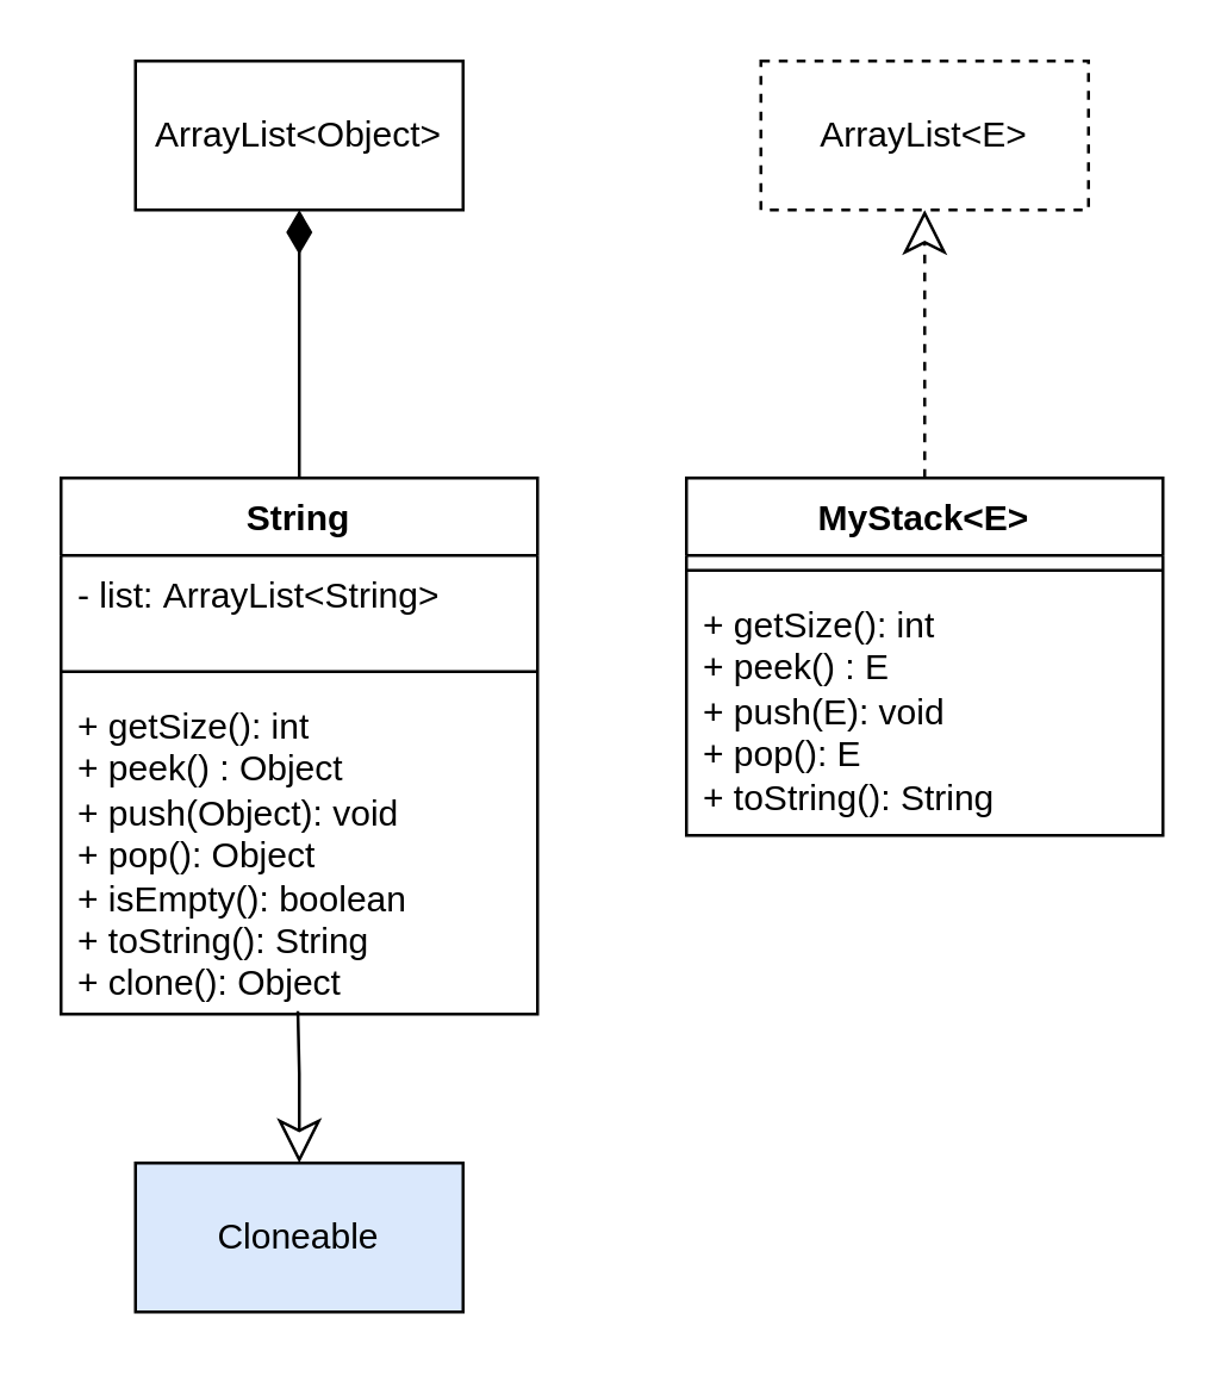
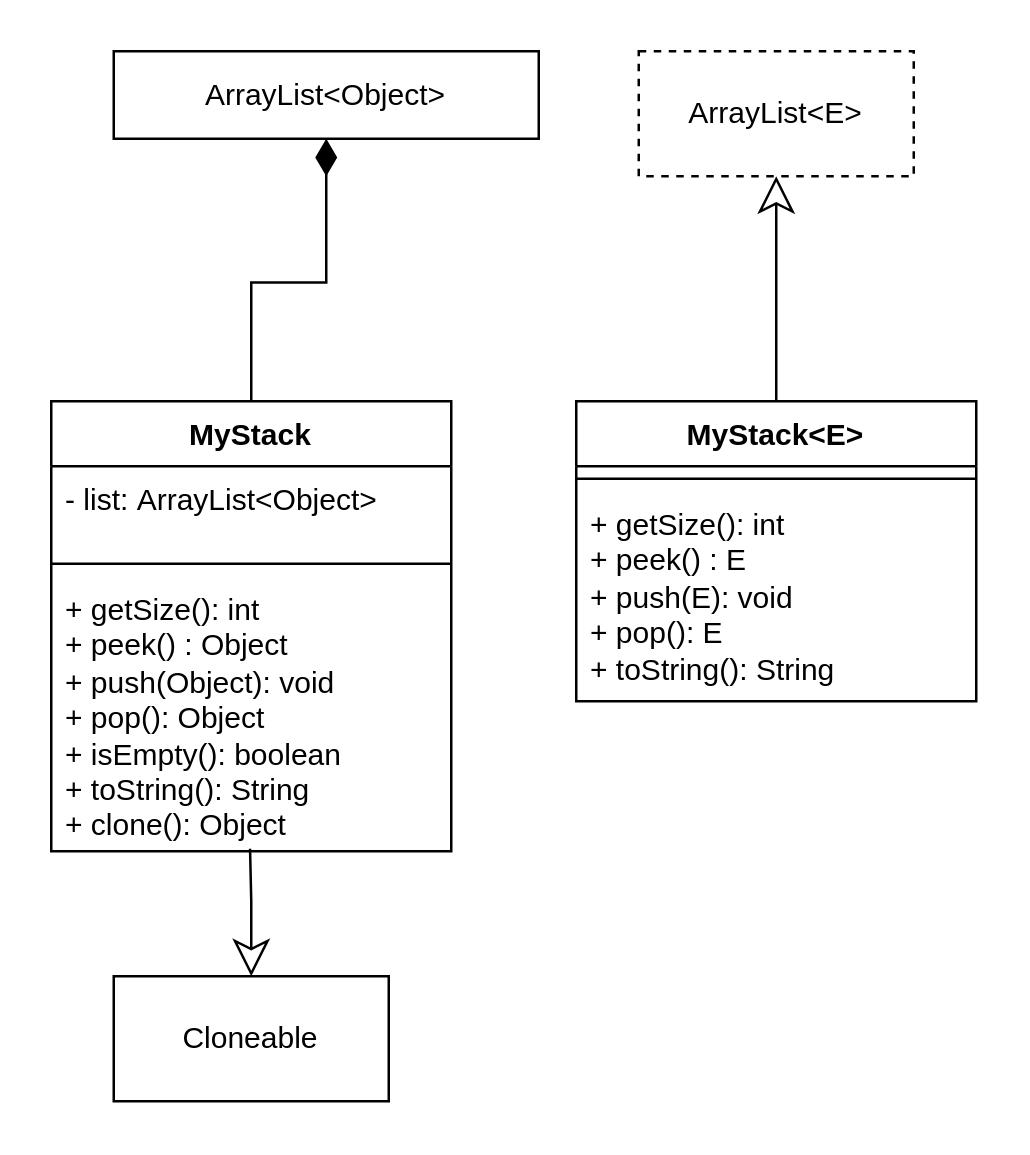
- <mxCell id="11" value="ArrayList&amp;lt;Object&amp;gt;" style="html=1;whiteSpace=wrap;" parent="1" vertex="1"><mxGeometry x="45" y="20" width="110" height="50" as="geometry" /></mxCell>
+ <mxCell id="11" value="ArrayList&amp;lt;Object&amp;gt;" style="html=1;whiteSpace=wrap;" parent="1" vertex="1"><mxGeometry x="45" y="20" width="170" height="35" as="geometry" /></mxCell>
- <mxCell id="7" style="edgeStyle=orthogonalEdgeStyle;rounded=0;orthogonalLoop=1;jettySize=auto;html=1;entryX=0.5;entryY=1;entryDx=0;entryDy=0;endArrow=classic;endFill=0;endSize=12;dashed=1;" parent="1" source="8" target="12" edge="1"><mxGeometry relative="1" as="geometry" /></mxCell>
+ <mxCell id="7" style="edgeStyle=orthogonalEdgeStyle;rounded=0;orthogonalLoop=1;jettySize=auto;html=1;entryX=0.5;entryY=1;entryDx=0;entryDy=0;endArrow=classic;endFill=0;endSize=12;" parent="1" source="8" target="12" edge="1"><mxGeometry relative="1" as="geometry" /></mxCell>
- <mxCell id="3" value="String" style="swimlane;fontStyle=1;align=center;verticalAlign=top;childLayout=stackLayout;horizontal=1;startSize=26;horizontalStack=0;resizeParent=1;resizeParentMax=0;resizeLast=0;collapsible=1;marginBottom=0;whiteSpace=wrap;html=1;" parent="1" vertex="1"><mxGeometry x="20" y="160" width="160" height="180" as="geometry" /></mxCell>
+ <mxCell id="3" value="MyStack" style="swimlane;fontStyle=1;align=center;verticalAlign=top;childLayout=stackLayout;horizontal=1;startSize=26;horizontalStack=0;resizeParent=1;resizeParentMax=0;resizeLast=0;collapsible=1;marginBottom=0;whiteSpace=wrap;html=1;" parent="1" vertex="1"><mxGeometry x="20" y="160" width="160" height="180" as="geometry" /></mxCell>
- <mxCell id="4" value="- list:&amp;nbsp;&lt;span style=&quot;text-align: center;&quot;&gt;ArrayList&amp;lt;String&amp;gt;&lt;/span&gt;" style="text;strokeColor=none;fillColor=none;align=left;verticalAlign=top;spacingLeft=4;spacingRight=4;overflow=hidden;rotatable=0;points=[[0,0.5],[1,0.5]];portConstraint=eastwest;whiteSpace=wrap;html=1;" parent="3" vertex="1"><mxGeometry y="26" width="160" height="34" as="geometry" /></mxCell>
+ <mxCell id="4" value="- list:&amp;nbsp;&lt;span style=&quot;text-align: center;&quot;&gt;ArrayList&amp;lt;Object&amp;gt;&lt;/span&gt;" style="text;strokeColor=none;fillColor=none;align=left;verticalAlign=top;spacingLeft=4;spacingRight=4;overflow=hidden;rotatable=0;points=[[0,0.5],[1,0.5]];portConstraint=eastwest;whiteSpace=wrap;html=1;" parent="3" vertex="1"><mxGeometry y="26" width="160" height="34" as="geometry" /></mxCell>
- <mxCell id="13" value="Cloneable" style="html=1;whiteSpace=wrap;fillColor=#dae8fc;" vertex="1" parent="1"><mxGeometry x="45" y="390" width="110" height="50" as="geometry" /></mxCell>
+ <mxCell id="13" value="Cloneable" style="html=1;whiteSpace=wrap;" vertex="1" parent="1"><mxGeometry x="45" y="390" width="110" height="50" as="geometry" /></mxCell>
